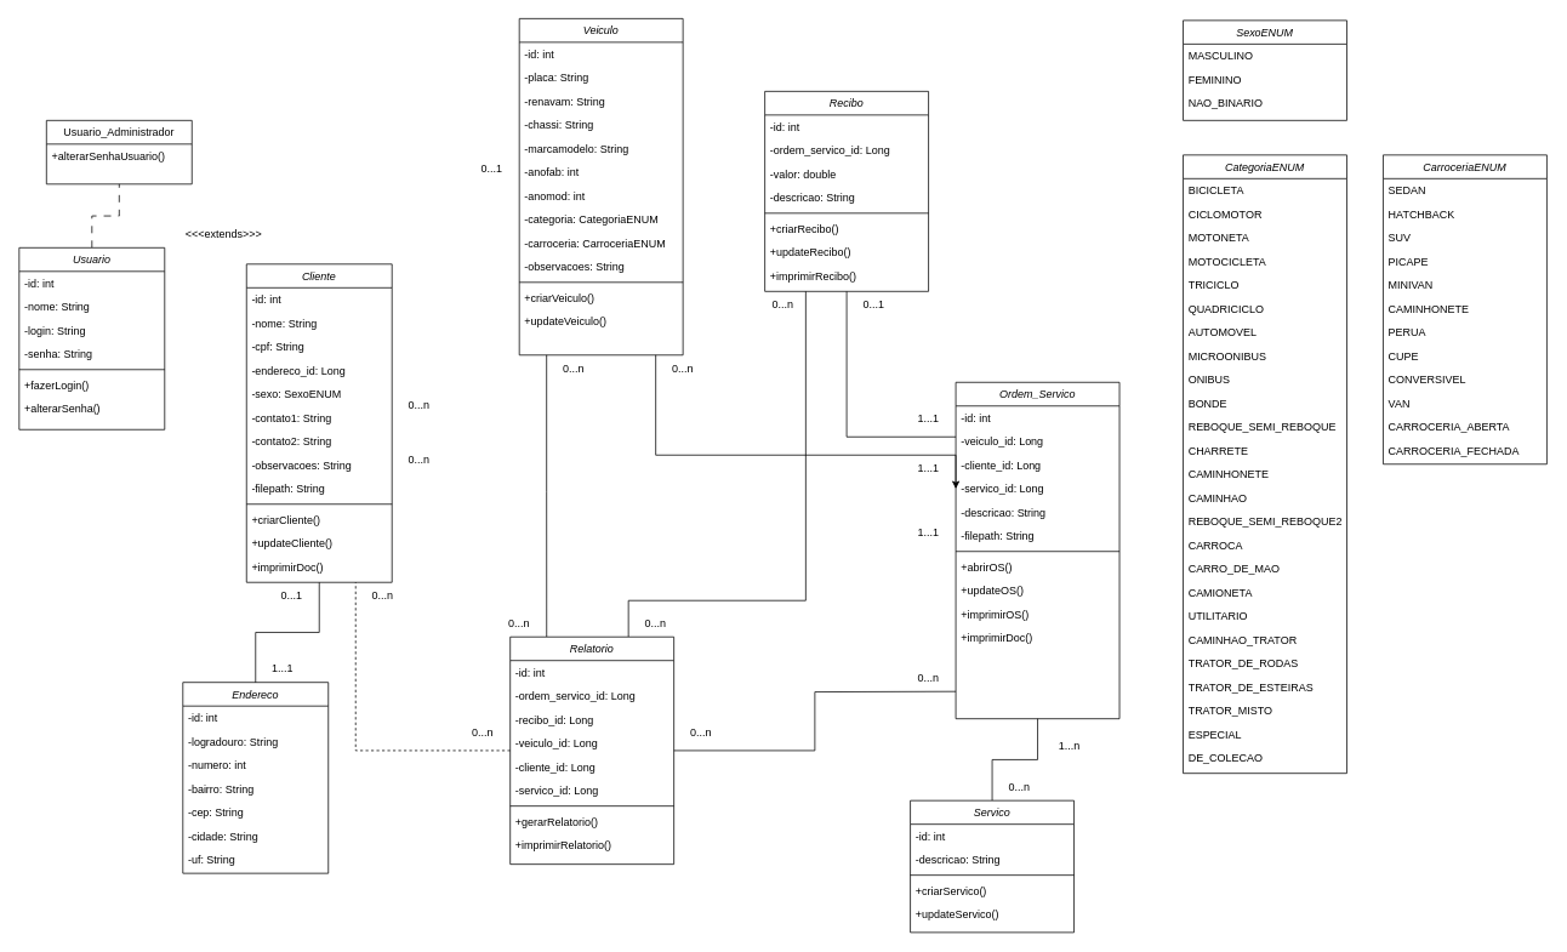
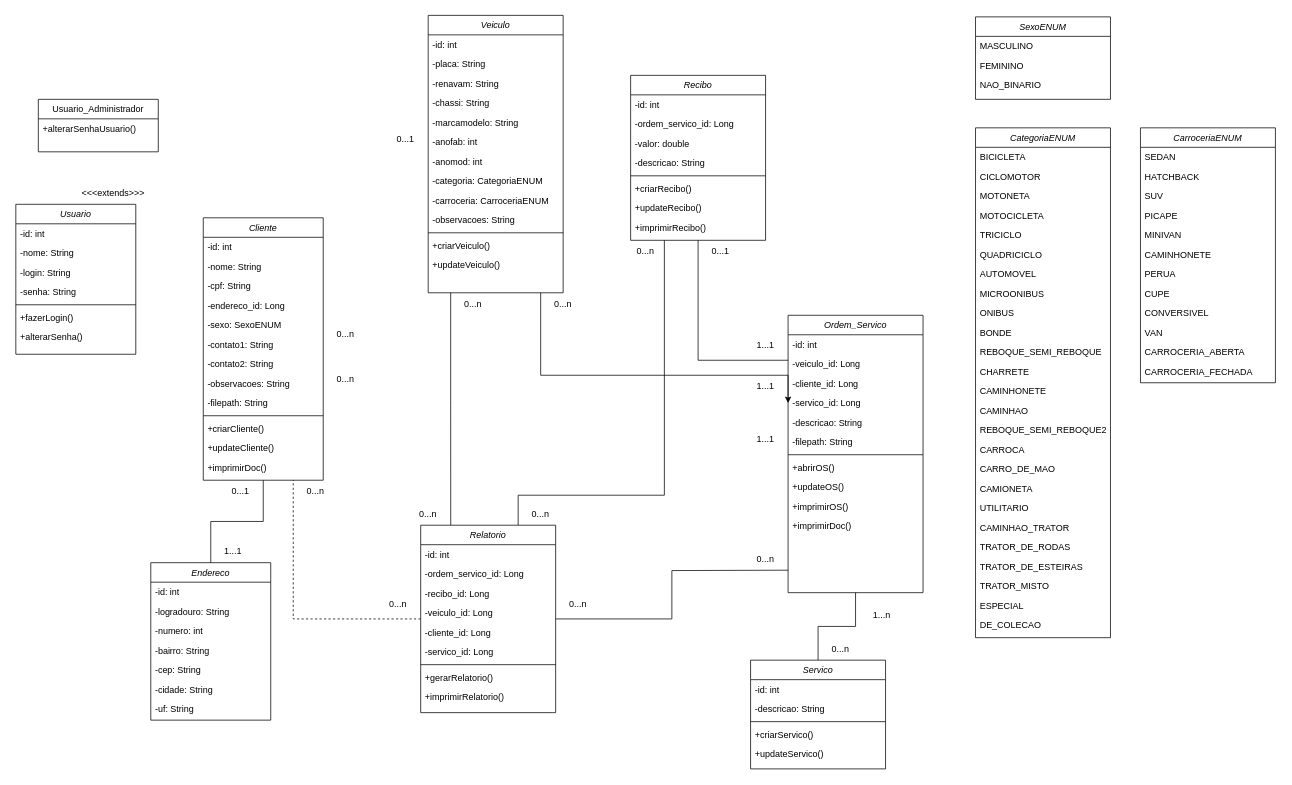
- <mxCell id="2" style="edgeStyle=orthogonalEdgeStyle;rounded=0;orthogonalLoop=1;jettySize=auto;html=1;entryX=0.5;entryY=1;entryDx=0;entryDy=0;endArrow=none;endFill=0;dashed=1;dashPattern=8 8;" parent="1" source="3" target="11" edge="1"><mxGeometry relative="1" as="geometry" /></mxCell>
- <mxCell id="114" value="&amp;lt;&amp;lt;&amp;lt;extends&amp;gt;&amp;gt;&amp;gt;" style="text;html=1;strokeColor=none;fillColor=none;align=center;verticalAlign=middle;whiteSpace=wrap;rounded=0;" parent="1" vertex="1"><mxGeometry x="215" y="242" width="60" height="30" as="geometry" /></mxCell>
+ <mxCell id="114" value="&amp;lt;&amp;lt;&amp;lt;extends&amp;gt;&amp;gt;&amp;gt;" style="text;html=1;strokeColor=none;fillColor=none;align=center;verticalAlign=middle;whiteSpace=wrap;rounded=0;" parent="1" vertex="1"><mxGeometry x="120" y="242" width="60" height="30" as="geometry" /></mxCell>
